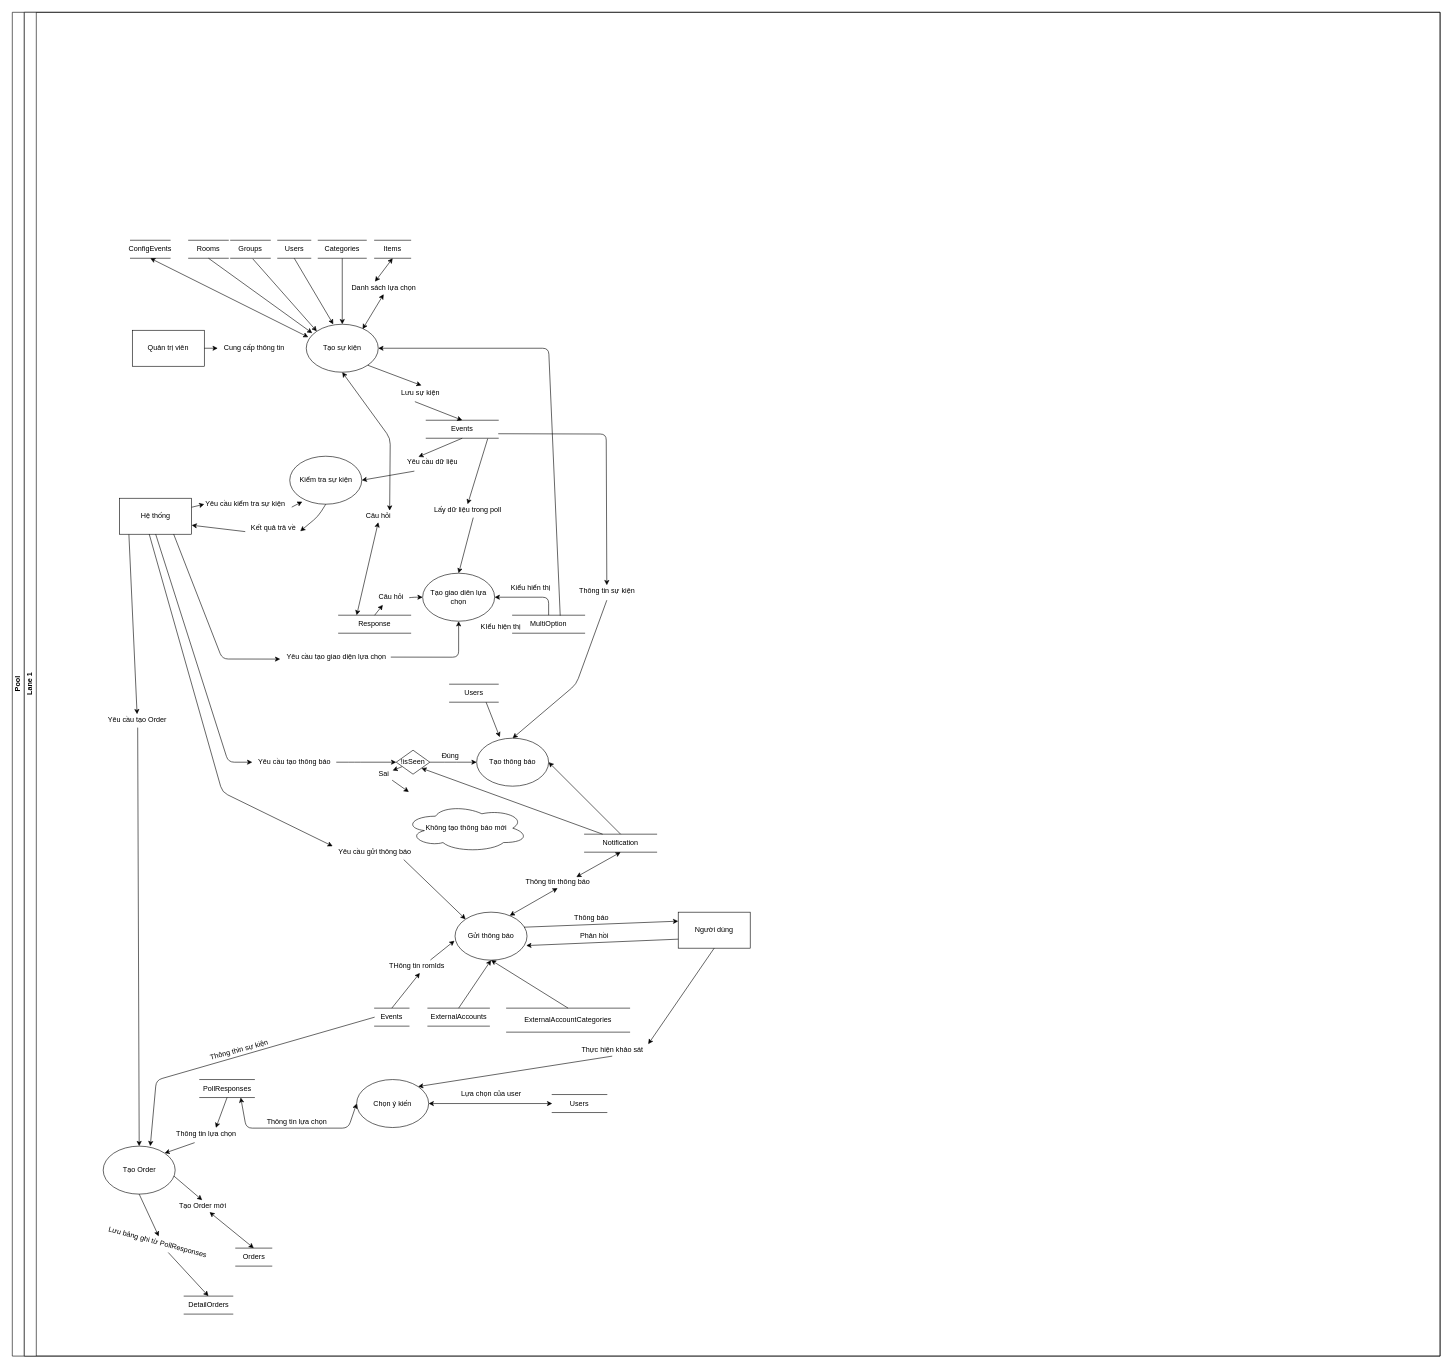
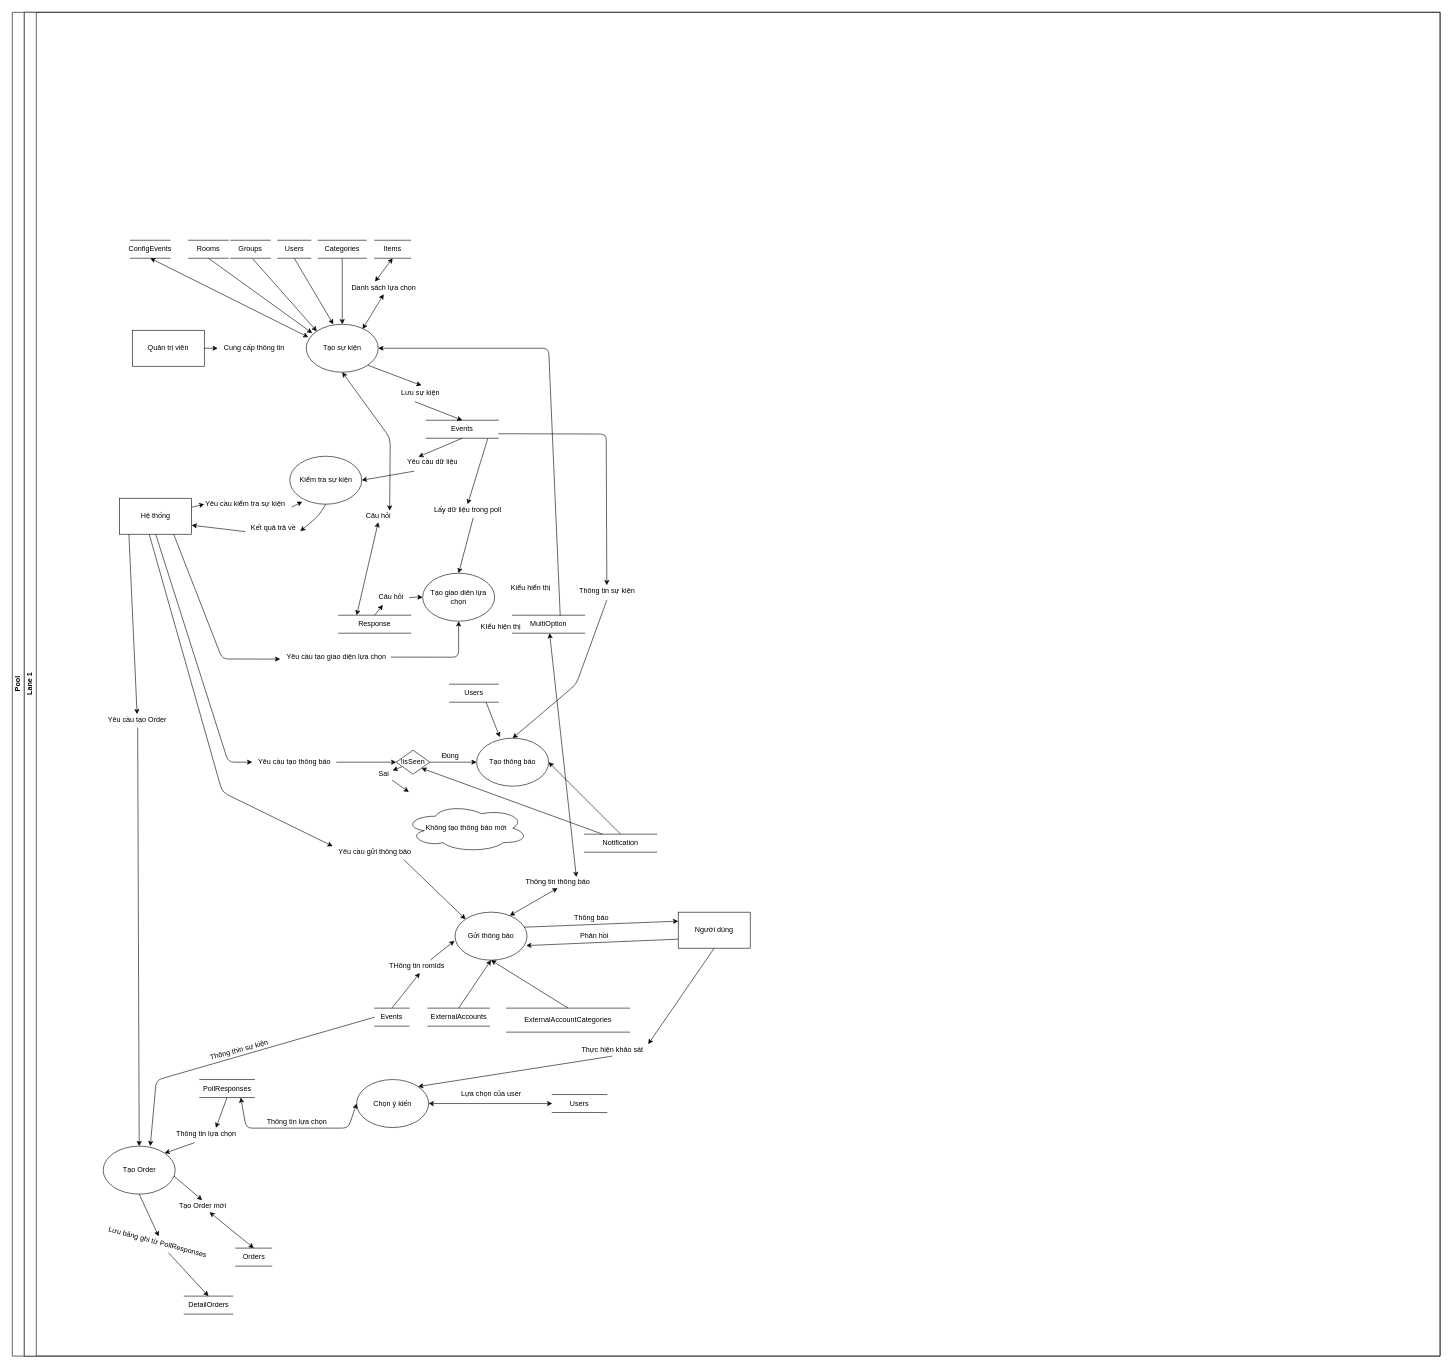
- <mxCell id="36" value="" style="endArrow=classic;html=1;entryX=1;entryY=0.5;entryDx=0;entryDy=0;exitX=0.5;exitY=0;exitDx=0;exitDy=0;" edge="1" parent="8" source="40" target="42"><mxGeometry width="50" height="50" relative="1" as="geometry"><mxPoint x="594" y="1015" as="sourcePoint" /><mxPoint x="674" y="985" as="targetPoint" /><Array as="points"><mxPoint x="874" y="975" /></Array></mxGeometry></mxCell>
- <mxCell id="89" value="" style="endArrow=classic;startArrow=classic;html=1;entryX=0.5;entryY=1;entryDx=0;entryDy=0;exitX=0.76;exitY=0.071;exitDx=0;exitDy=0;exitPerimeter=0;" edge="1" parent="8" source="52" target="50"><mxGeometry width="50" height="50" relative="1" as="geometry"><mxPoint x="840" y="1610" as="sourcePoint" /><mxPoint x="890" y="1560" as="targetPoint" /></mxGeometry></mxCell>
+ <mxCell id="89" value="" style="endArrow=classic;startArrow=classic;html=1;exitX=0.76;exitY=0.071;exitDx=0;exitDy=0;exitPerimeter=0;" edge="1" parent="8" source="52" target="40"><mxGeometry width="50" height="50" relative="1" as="geometry"><mxPoint x="840" y="1610" as="sourcePoint" /><mxPoint x="890" y="1560" as="targetPoint" /></mxGeometry></mxCell>
